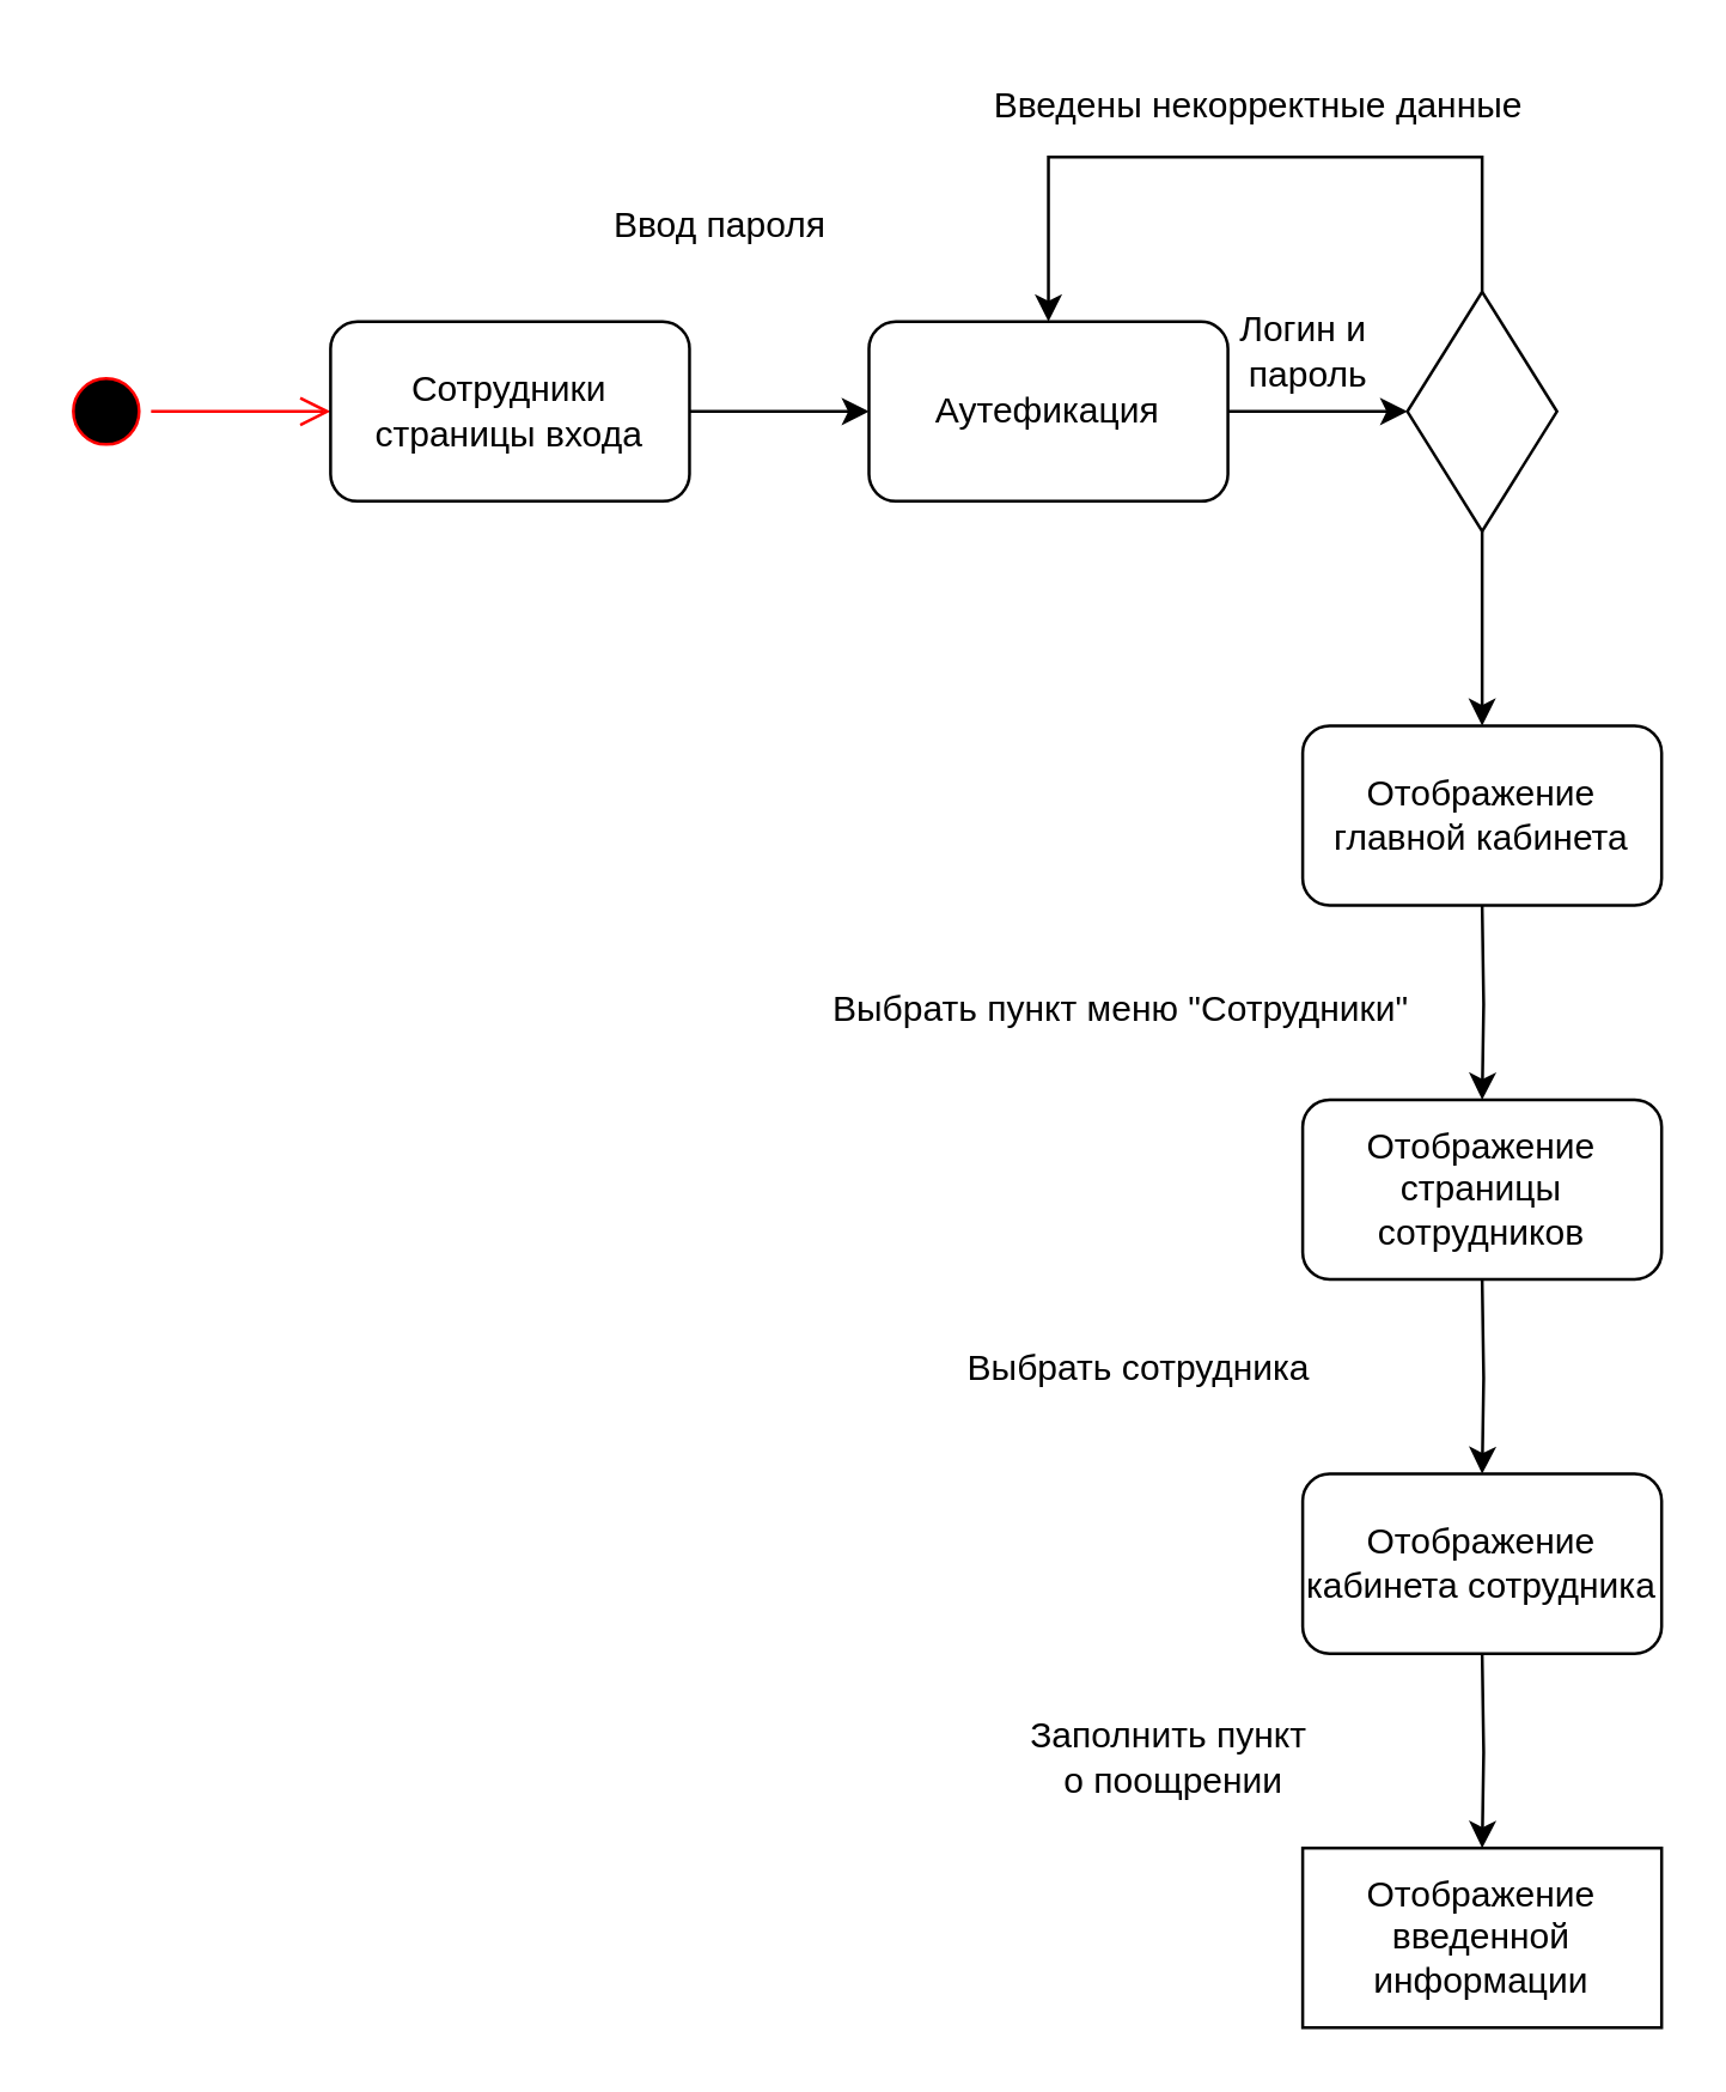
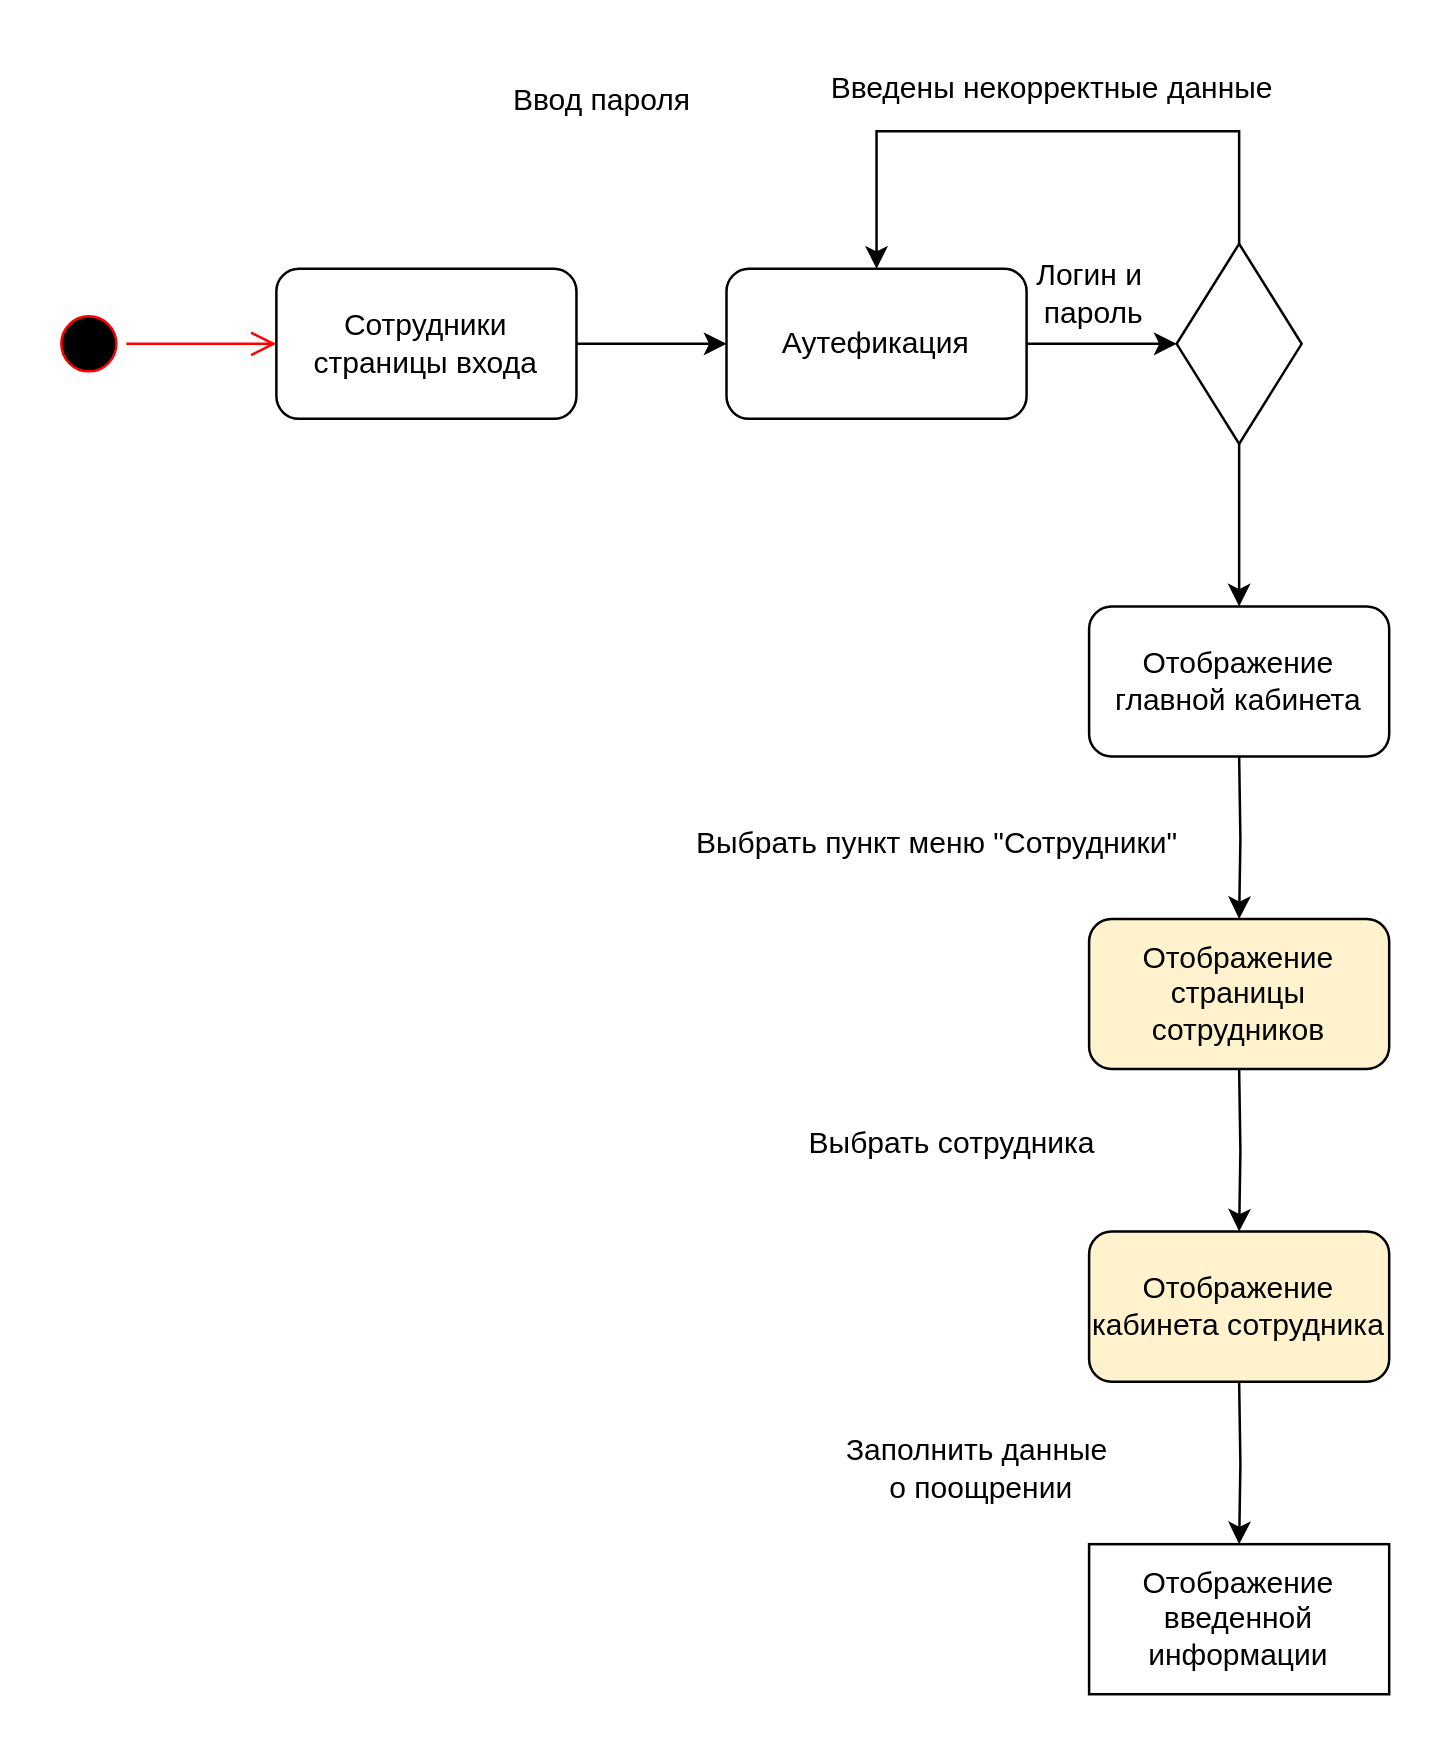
- <mxCell id="18" value="Ввод пароля" style="text;html=1;align=center;verticalAlign=middle;resizable=0;points=[];autosize=1;strokeColor=none;fillColor=none;" vertex="1" parent="1"><mxGeometry x="195" y="60" width="90" height="30" as="geometry" /></mxCell>
+ <mxCell id="18" value="Ввод пароля" style="text;html=1;align=center;verticalAlign=middle;resizable=0;points=[];autosize=1;strokeColor=none;fillColor=none;" vertex="1" parent="1"><mxGeometry x="195" y="25" width="90" height="30" as="geometry" /></mxCell>
- <mxCell id="13" value="Отображение страницы сотрудников" style="rounded=1;whiteSpace=wrap;html=1;" vertex="1" parent="1"><mxGeometry x="435" y="367" width="120" height="60" as="geometry" /></mxCell>
+ <mxCell id="13" value="Отображение страницы сотрудников" style="rounded=1;whiteSpace=wrap;html=1;fillColor=#fff2cc;" vertex="1" parent="1"><mxGeometry x="435" y="367" width="120" height="60" as="geometry" /></mxCell>
- <mxCell id="15" value="Отображение кабинета сотрудника" style="rounded=1;whiteSpace=wrap;html=1;" vertex="1" parent="1"><mxGeometry x="435" y="492" width="120" height="60" as="geometry" /></mxCell>
+ <mxCell id="15" value="Отображение кабинета сотрудника" style="rounded=1;whiteSpace=wrap;html=1;fillColor=#fff2cc;" vertex="1" parent="1"><mxGeometry x="435" y="492" width="120" height="60" as="geometry" /></mxCell>
- <mxCell id="23" value="&lt;div&gt;Заполнить пункт&lt;/div&gt;&lt;div&gt;&amp;nbsp;о поощрении&lt;/div&gt;" style="text;html=1;align=center;verticalAlign=middle;resizable=0;points=[];autosize=1;strokeColor=none;fillColor=none;" vertex="1" parent="1"><mxGeometry x="325" y="567" width="130" height="40" as="geometry" /></mxCell>
+ <mxCell id="23" value="&lt;div&gt;Заполнить данные&lt;/div&gt;&lt;div&gt;&amp;nbsp;о поощрении&lt;/div&gt;" style="text;html=1;align=center;verticalAlign=middle;resizable=0;points=[];autosize=1;strokeColor=none;fillColor=none;" vertex="1" parent="1"><mxGeometry x="325" y="567" width="130" height="40" as="geometry" /></mxCell>
